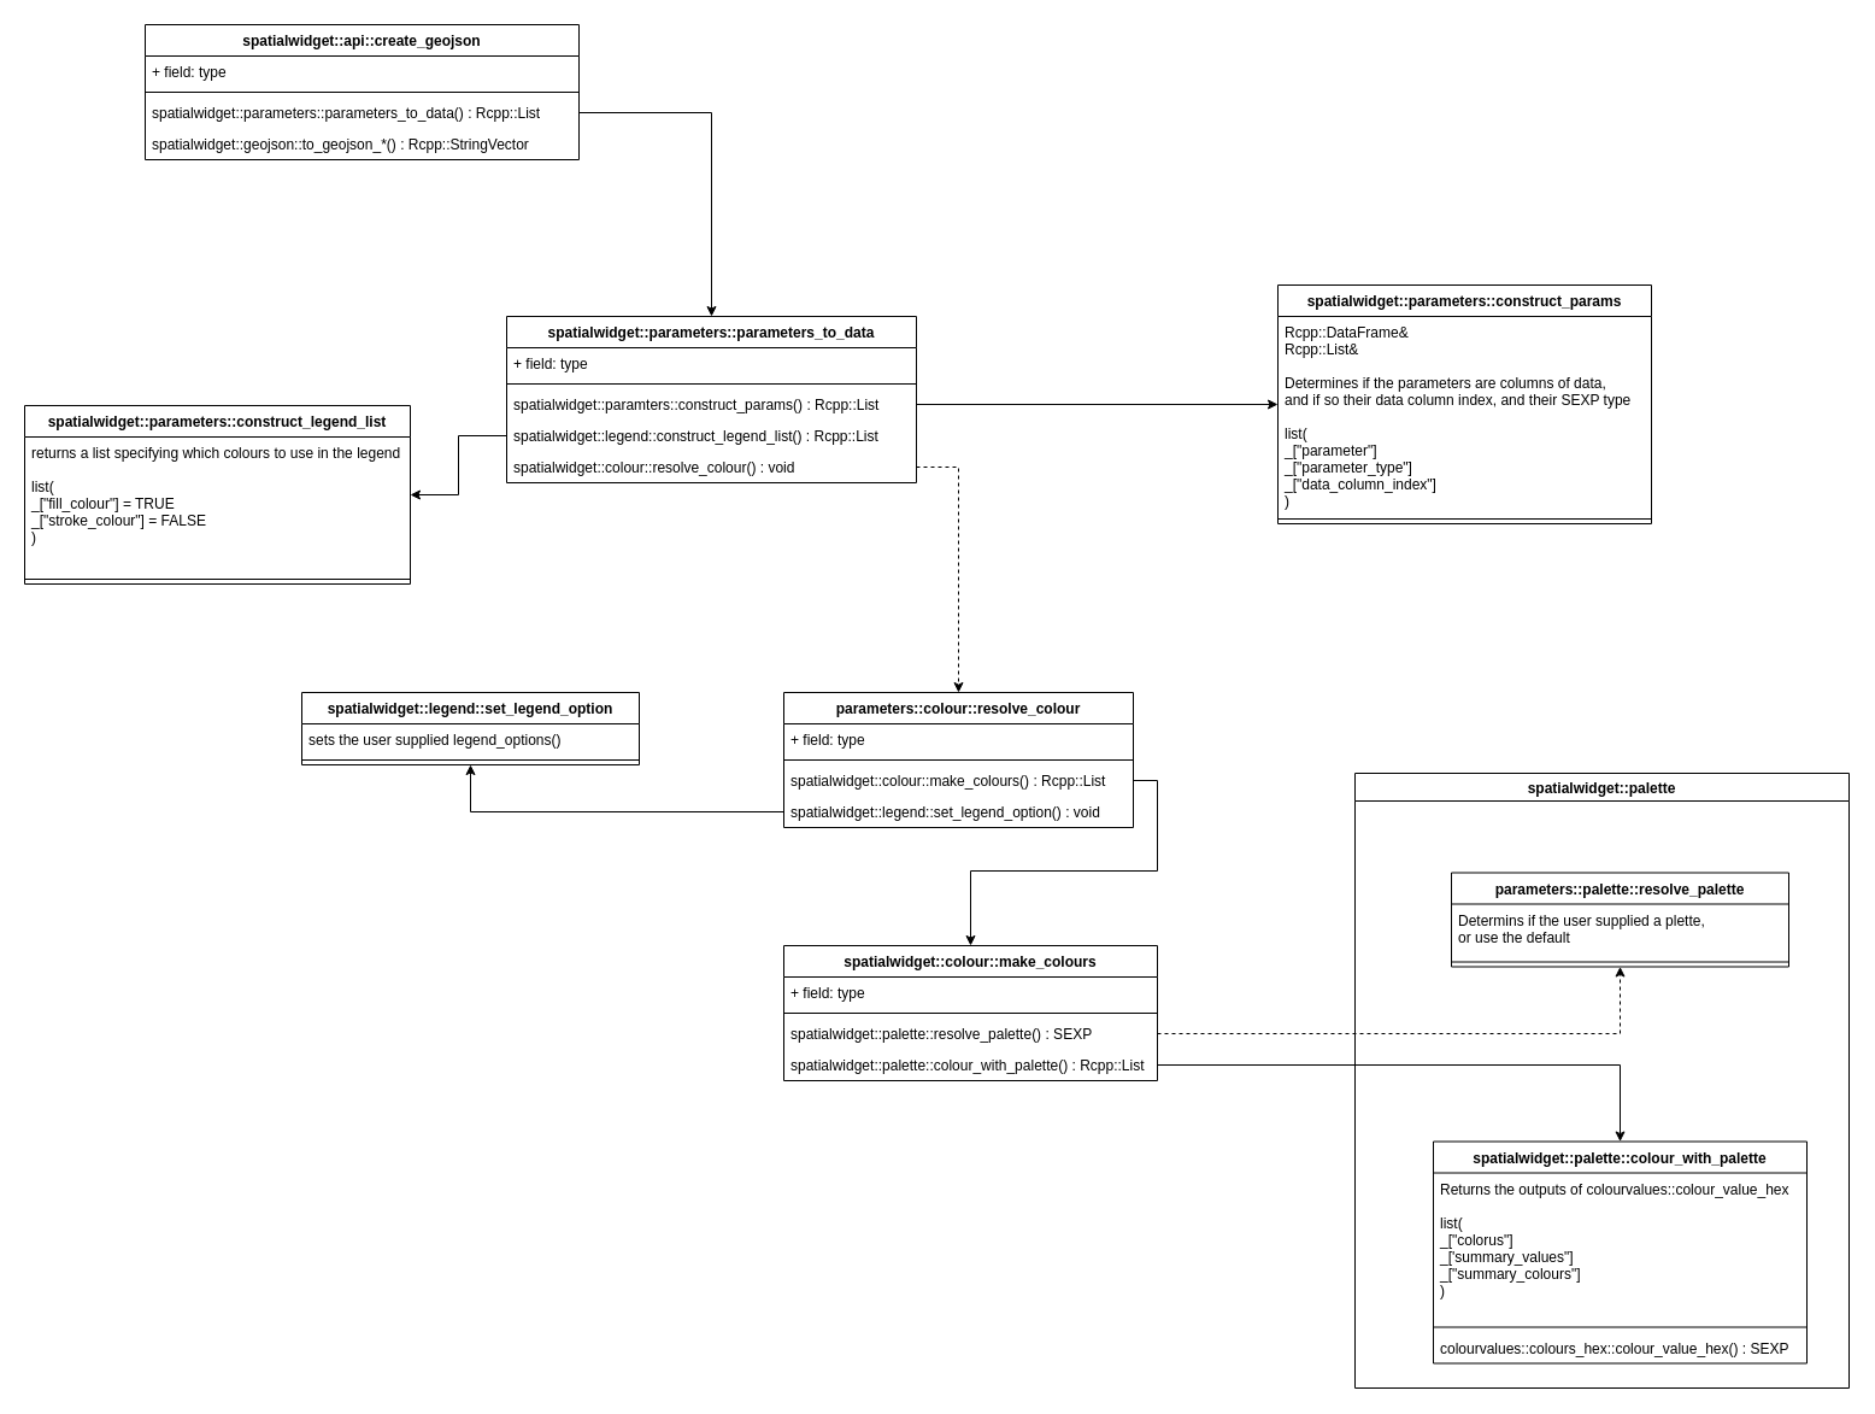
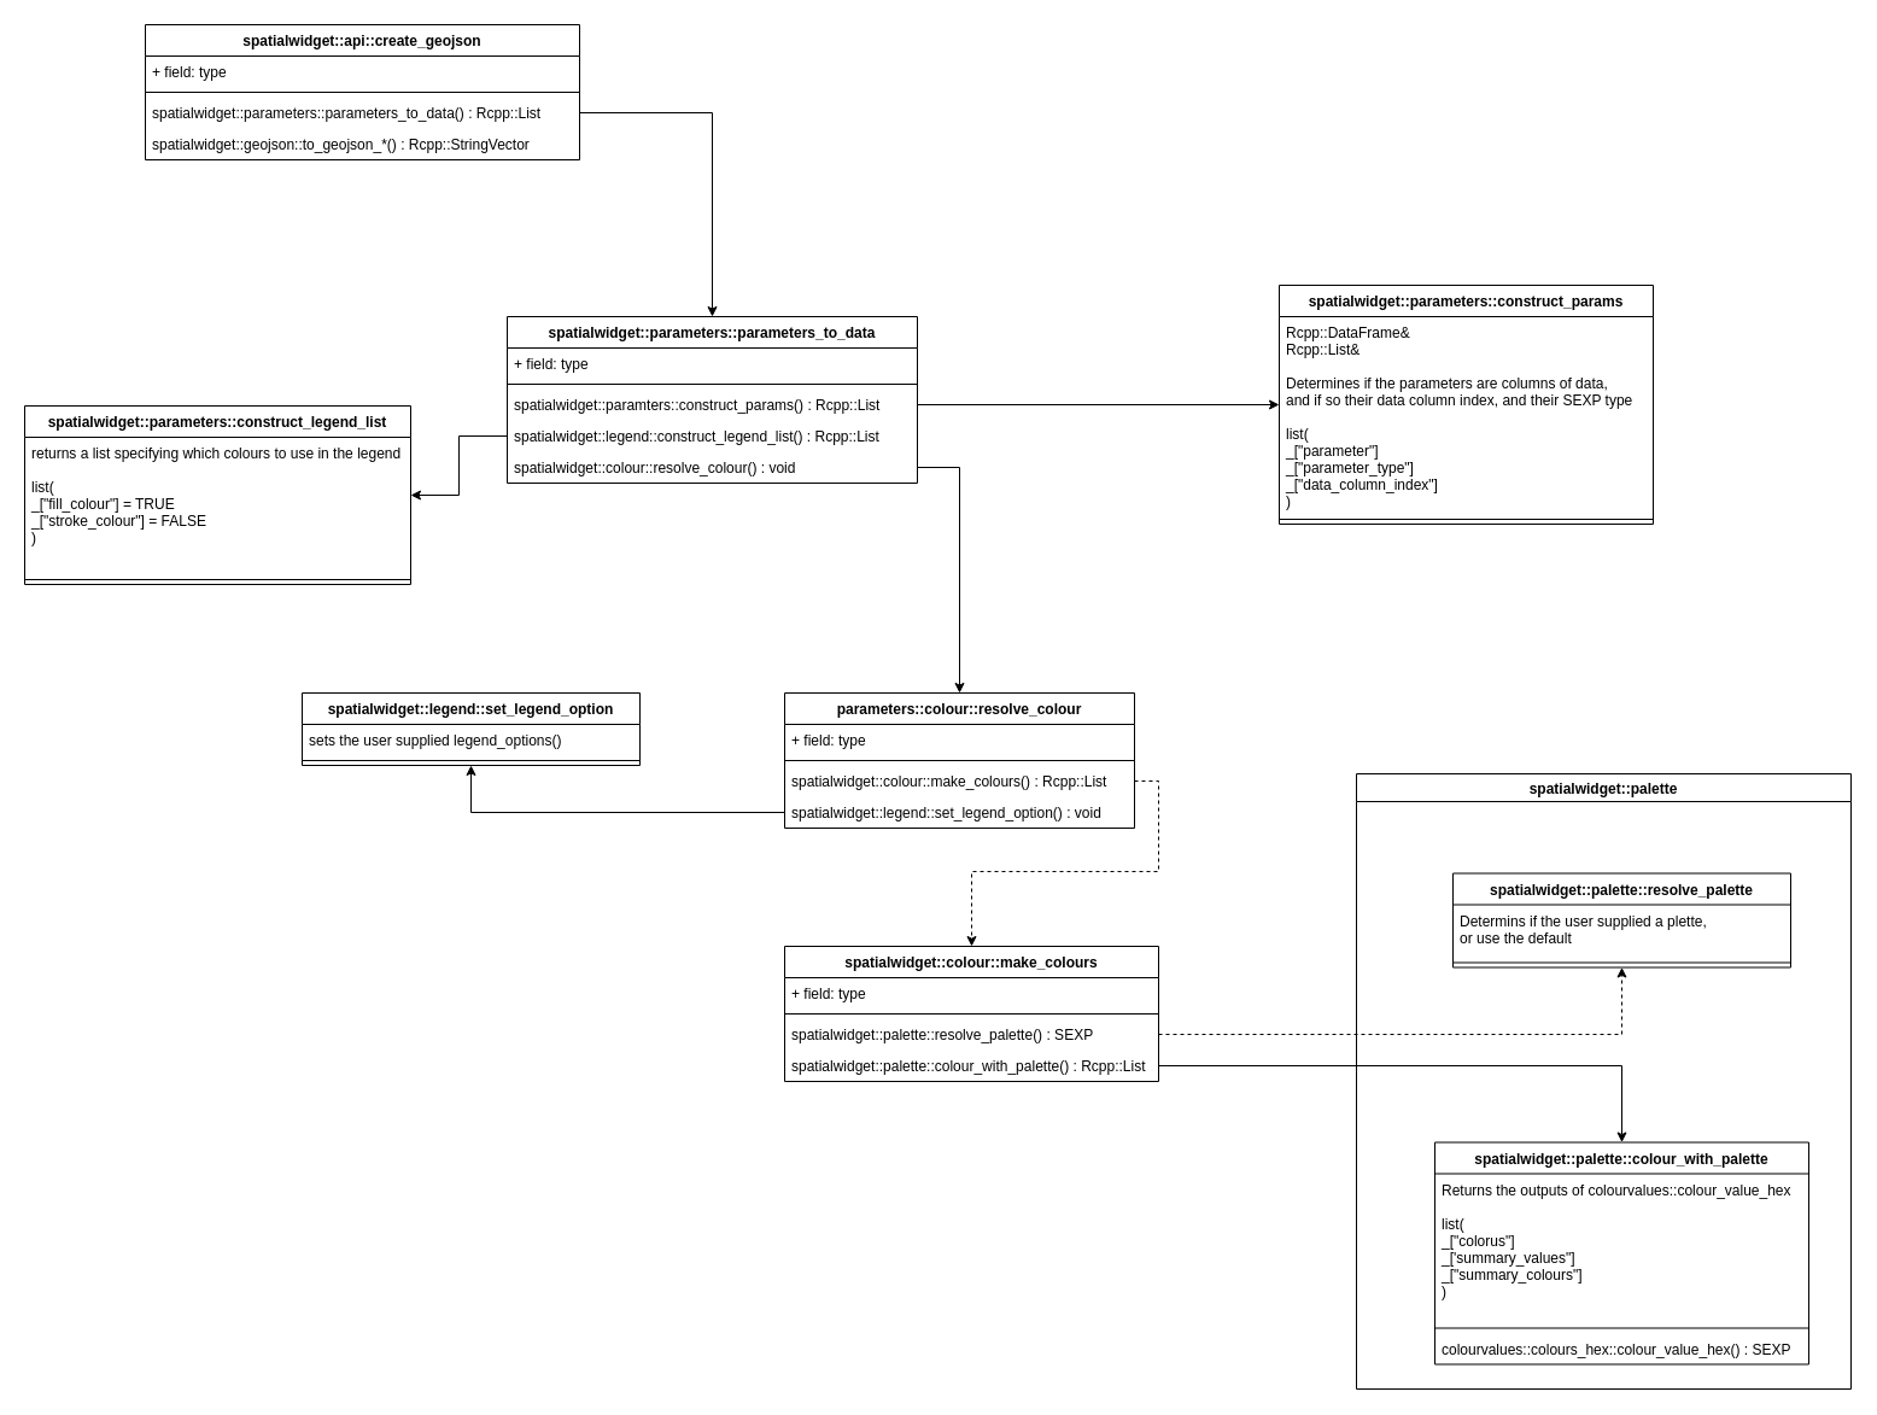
- <mxCell id="23" style="edgeStyle=orthogonalEdgeStyle;rounded=0;orthogonalLoop=1;jettySize=auto;html=1;dashed=1;" parent="1" source="12" target="18" edge="1"><mxGeometry relative="1" as="geometry" /></mxCell>
+ <mxCell id="23" style="edgeStyle=orthogonalEdgeStyle;rounded=0;orthogonalLoop=1;jettySize=auto;html=1;" parent="1" source="12" target="18" edge="1"><mxGeometry relative="1" as="geometry" /></mxCell>
- <mxCell id="33" style="edgeStyle=orthogonalEdgeStyle;rounded=0;orthogonalLoop=1;jettySize=auto;html=1;" parent="1" source="21" target="28" edge="1"><mxGeometry relative="1" as="geometry" /></mxCell>
+ <mxCell id="33" style="edgeStyle=orthogonalEdgeStyle;rounded=0;orthogonalLoop=1;jettySize=auto;html=1;dashed=1;" parent="1" source="21" target="28" edge="1"><mxGeometry relative="1" as="geometry" /></mxCell>
- <mxCell id="41" value="parameters::palette::resolve_palette" style="swimlane;fontStyle=1;align=center;verticalAlign=top;childLayout=stackLayout;horizontal=1;startSize=26;horizontalStack=0;resizeParent=1;resizeParentMax=0;resizeLast=0;collapsible=1;marginBottom=0;" parent="40" vertex="1"><mxGeometry x="80" y="82.5" width="280" height="78" as="geometry" /></mxCell>
+ <mxCell id="41" value="spatialwidget::palette::resolve_palette" style="swimlane;fontStyle=1;align=center;verticalAlign=top;childLayout=stackLayout;horizontal=1;startSize=26;horizontalStack=0;resizeParent=1;resizeParentMax=0;resizeLast=0;collapsible=1;marginBottom=0;" parent="40" vertex="1"><mxGeometry x="80" y="82.5" width="280" height="78" as="geometry" /></mxCell>
